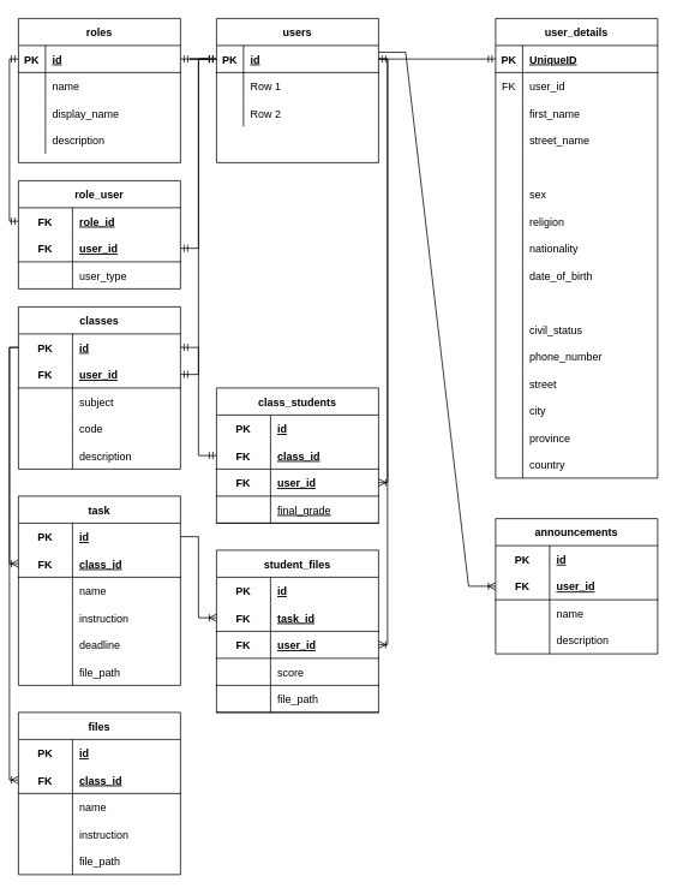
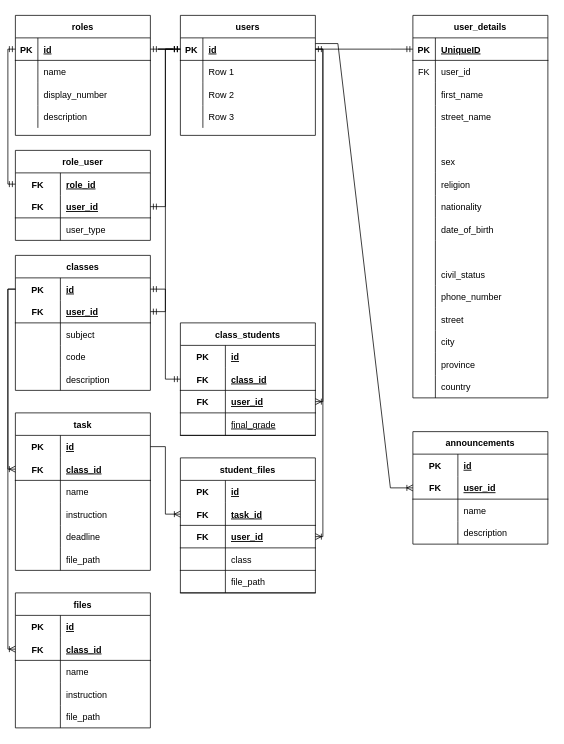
- <mxCell id="11" value="display_name" style="shape=partialRectangle;connectable=0;fillColor=none;top=0;left=0;bottom=0;right=0;align=left;spacingLeft=6;overflow=hidden;" vertex="1" parent="9"><mxGeometry x="30" width="150" height="30" as="geometry"><mxRectangle width="150" height="30" as="alternateBounds" /></mxGeometry></mxCell>
+ <mxCell id="11" value="display_number" style="shape=partialRectangle;connectable=0;fillColor=none;top=0;left=0;bottom=0;right=0;align=left;spacingLeft=6;overflow=hidden;" vertex="1" parent="9"><mxGeometry x="30" width="150" height="30" as="geometry"><mxRectangle width="150" height="30" as="alternateBounds" /></mxGeometry></mxCell>
+ <mxCell id="27" value="Row 3" style="shape=partialRectangle;connectable=0;fillColor=none;top=0;left=0;bottom=0;right=0;align=left;spacingLeft=6;overflow=hidden;" vertex="1" parent="25"><mxGeometry x="30" width="150" height="30" as="geometry"><mxRectangle width="150" height="30" as="alternateBounds" /></mxGeometry></mxCell>
- <mxCell id="170" value="score" style="shape=partialRectangle;connectable=0;fillColor=none;top=0;left=0;bottom=0;right=0;align=left;spacingLeft=6;fontStyle=0;overflow=hidden;verticalAlign=middle;" vertex="1" parent="168"><mxGeometry x="60" width="120" height="30" as="geometry"><mxRectangle width="120" height="30" as="alternateBounds" /></mxGeometry></mxCell>
+ <mxCell id="170" value="class" style="shape=partialRectangle;connectable=0;fillColor=none;top=0;left=0;bottom=0;right=0;align=left;spacingLeft=6;fontStyle=0;overflow=hidden;verticalAlign=middle;" vertex="1" parent="168"><mxGeometry x="60" width="120" height="30" as="geometry"><mxRectangle width="120" height="30" as="alternateBounds" /></mxGeometry></mxCell>
